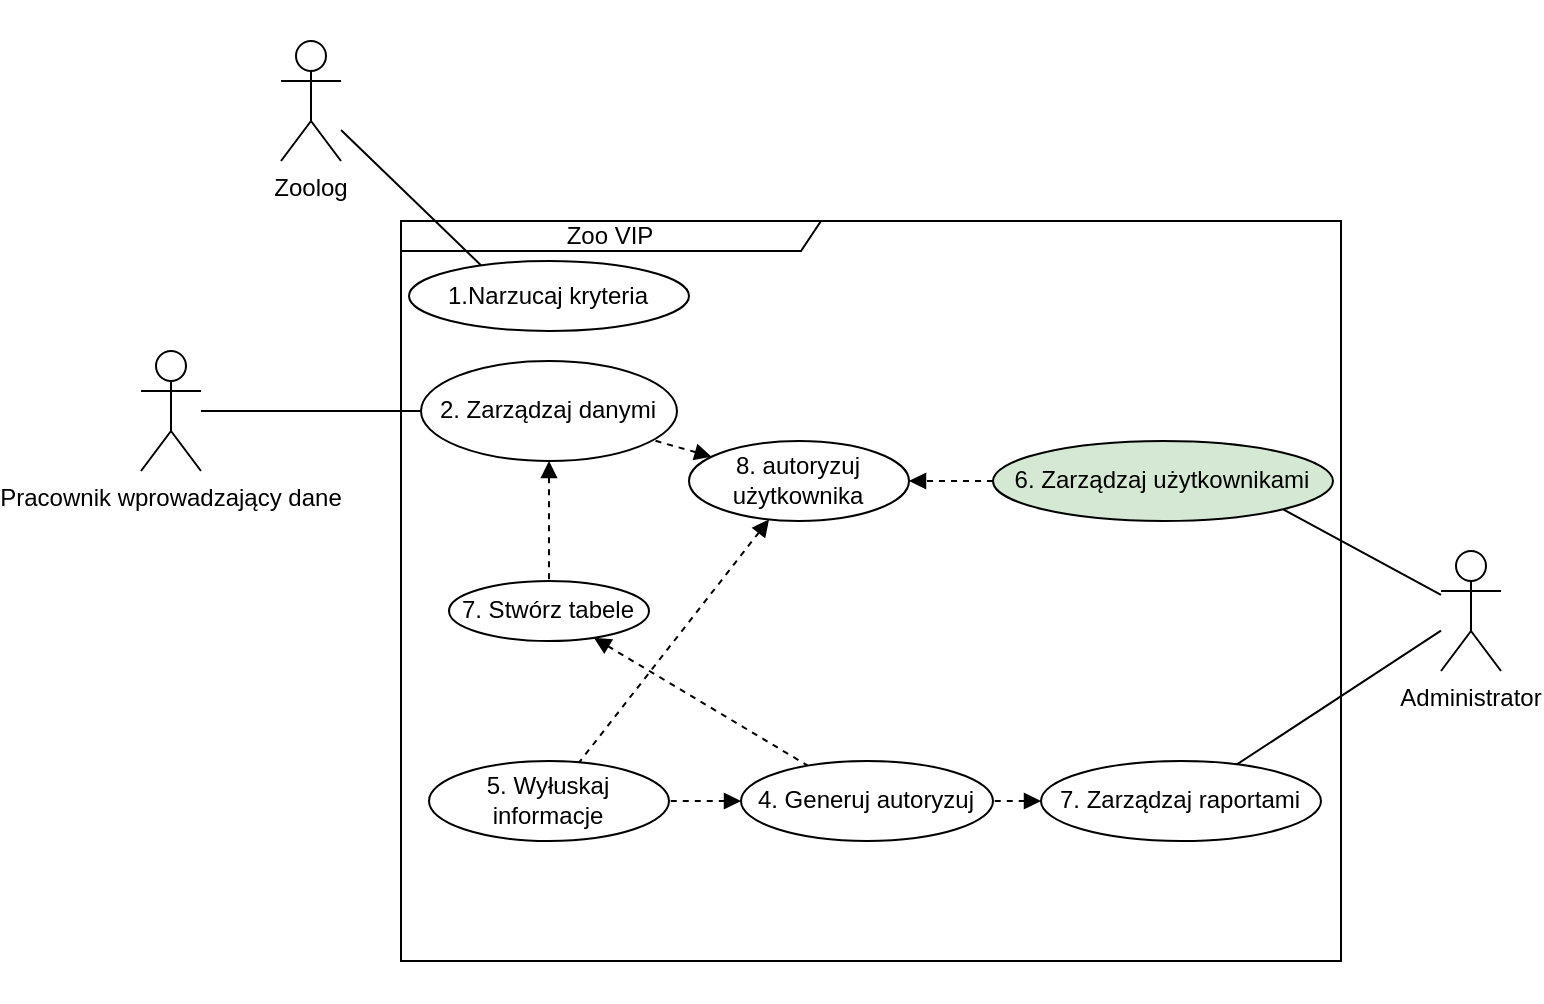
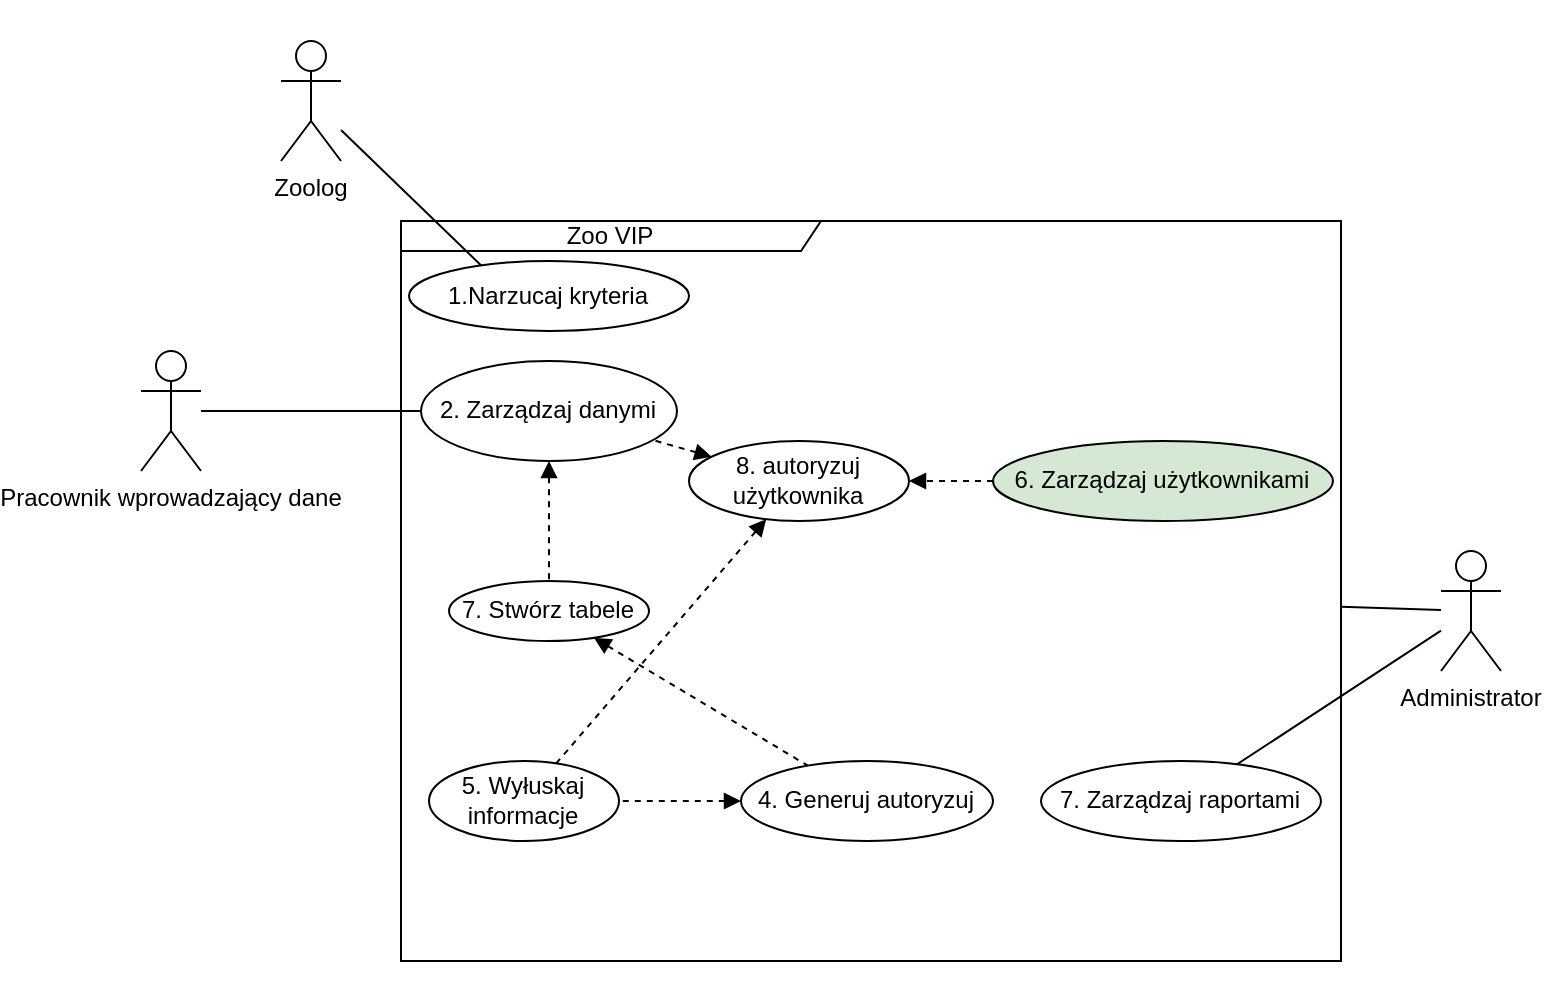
- <mxCell id="4" style="edgeStyle=none;orthogonalLoop=1;jettySize=auto;html=1;entryX=1;entryY=1;entryDx=0;entryDy=0;startFill=0;endArrow=none;endFill=0;" parent="1" source="5" target="12" edge="1"><mxGeometry relative="1" as="geometry" /></mxCell>
+ <mxCell id="4" style="edgeStyle=none;orthogonalLoop=1;jettySize=auto;html=1;startFill=0;endArrow=none;endFill=0;" parent="1" source="5" target="2" edge="1"><mxGeometry relative="1" as="geometry" /></mxCell>
- <mxCell id="8" value="5. Wyłuskaj informacje" style="ellipse;whiteSpace=wrap;html=1;" parent="1" vertex="1"><mxGeometry x="164" y="380" width="120" height="40" as="geometry" /></mxCell>
+ <mxCell id="8" value="5. Wyłuskaj informacje" style="ellipse;whiteSpace=wrap;html=1;" parent="1" vertex="1"><mxGeometry x="164" y="380" width="95" height="40" as="geometry" /></mxCell>
- <mxCell id="13" style="edgeStyle=none;orthogonalLoop=1;jettySize=auto;html=1;dashed=1;startFill=1;endArrow=none;endFill=0;startArrow=block;" parent="1" source="14" target="19" edge="1"><mxGeometry relative="1" as="geometry" /></mxCell>
